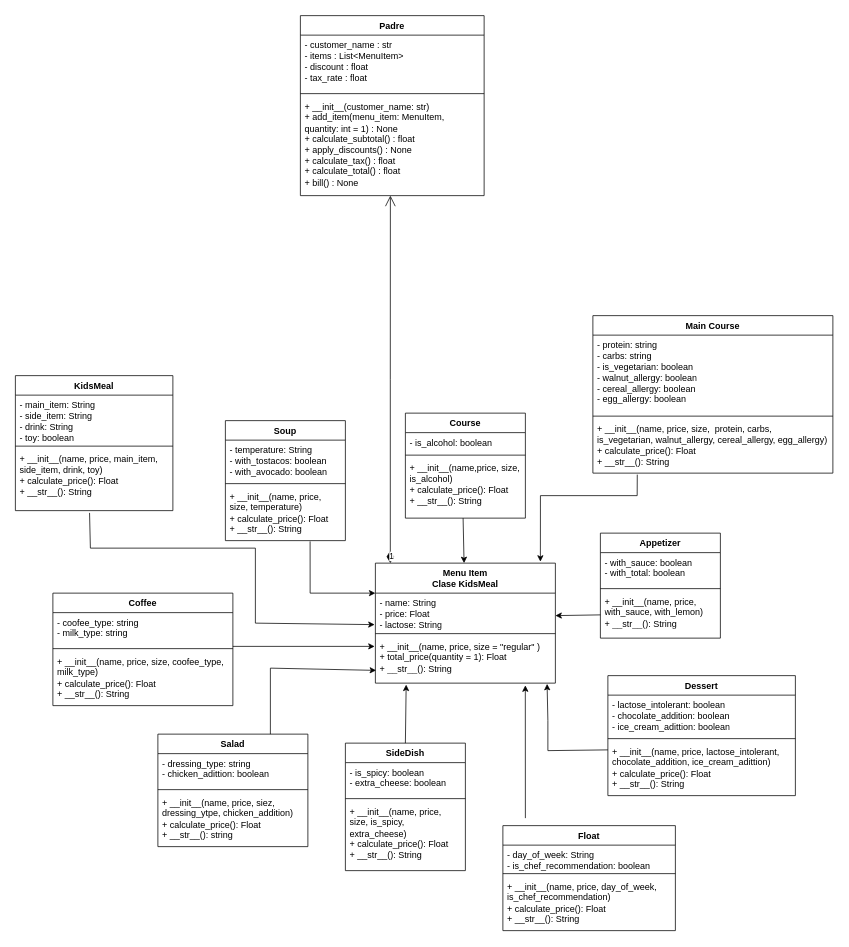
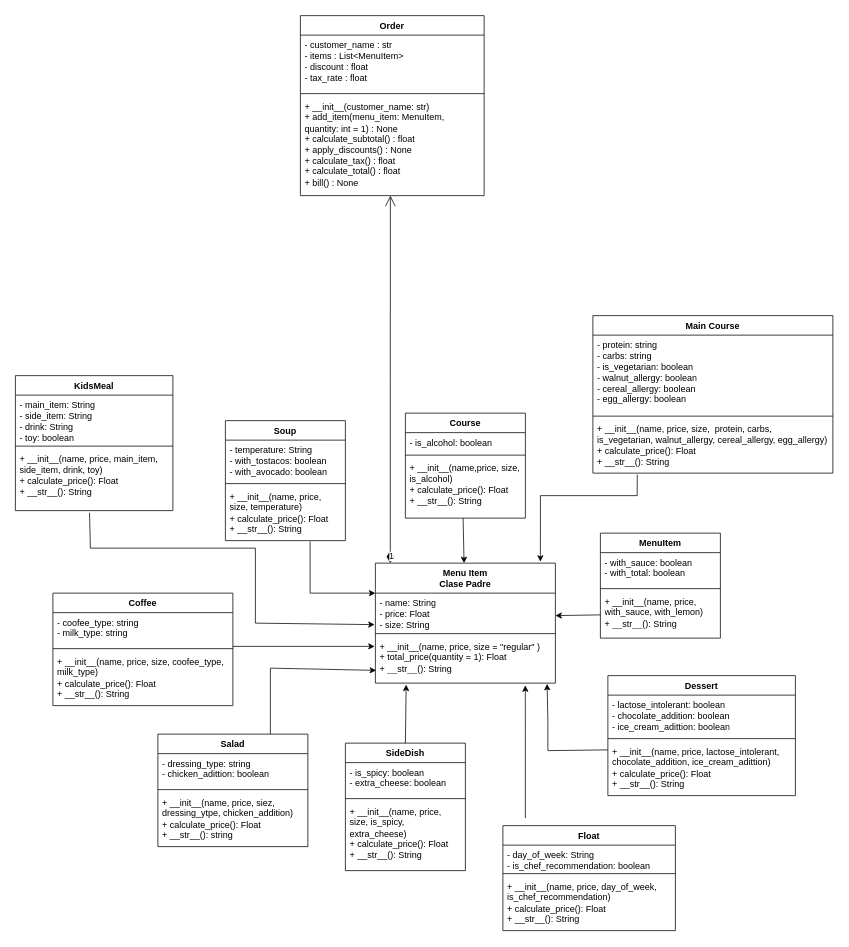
- <mxCell id="57" value="Padre" style="swimlane;fontStyle=1;align=center;verticalAlign=top;childLayout=stackLayout;horizontal=1;startSize=26;horizontalStack=0;resizeParent=1;resizeParentMax=0;resizeLast=0;collapsible=1;marginBottom=0;whiteSpace=wrap;html=1;" vertex="1" parent="1"><mxGeometry x="400" y="20" width="245" height="240" as="geometry" /></mxCell>
+ <mxCell id="57" value="Order" style="swimlane;fontStyle=1;align=center;verticalAlign=top;childLayout=stackLayout;horizontal=1;startSize=26;horizontalStack=0;resizeParent=1;resizeParentMax=0;resizeLast=0;collapsible=1;marginBottom=0;whiteSpace=wrap;html=1;" vertex="1" parent="1"><mxGeometry x="400" y="20" width="245" height="240" as="geometry" /></mxCell>
- <mxCell id="11" value="Appetizer" style="swimlane;fontStyle=1;align=center;verticalAlign=top;childLayout=stackLayout;horizontal=1;startSize=26;horizontalStack=0;resizeParent=1;resizeParentMax=0;resizeLast=0;collapsible=1;marginBottom=0;whiteSpace=wrap;html=1;" vertex="1" parent="1"><mxGeometry x="800" y="710" width="160" height="140" as="geometry" /></mxCell>
+ <mxCell id="11" value="MenuItem" style="swimlane;fontStyle=1;align=center;verticalAlign=top;childLayout=stackLayout;horizontal=1;startSize=26;horizontalStack=0;resizeParent=1;resizeParentMax=0;resizeLast=0;collapsible=1;marginBottom=0;whiteSpace=wrap;html=1;" vertex="1" parent="1"><mxGeometry x="800" y="710" width="160" height="140" as="geometry" /></mxCell>
- <mxCell id="2" value="&lt;div&gt;Menu Item&lt;/div&gt;&lt;div&gt;Clase KidsMeal&lt;/div&gt;" style="swimlane;fontStyle=1;align=center;verticalAlign=top;childLayout=stackLayout;horizontal=1;startSize=40;horizontalStack=0;resizeParent=1;resizeParentMax=0;resizeLast=0;collapsible=1;marginBottom=0;whiteSpace=wrap;html=1;" vertex="1" parent="1"><mxGeometry x="500" y="750" width="240" height="160" as="geometry" /></mxCell>
+ <mxCell id="2" value="&lt;div&gt;Menu Item&lt;/div&gt;&lt;div&gt;Clase Padre&lt;/div&gt;" style="swimlane;fontStyle=1;align=center;verticalAlign=top;childLayout=stackLayout;horizontal=1;startSize=40;horizontalStack=0;resizeParent=1;resizeParentMax=0;resizeLast=0;collapsible=1;marginBottom=0;whiteSpace=wrap;html=1;" vertex="1" parent="1"><mxGeometry x="500" y="750" width="240" height="160" as="geometry" /></mxCell>
- <mxCell id="3" value="&lt;div&gt;- name: String&lt;/div&gt;&lt;div&gt;- price: Float&lt;/div&gt;&lt;div&gt;- lactose: String&lt;/div&gt;" style="text;strokeColor=none;fillColor=none;align=left;verticalAlign=top;spacingLeft=4;spacingRight=4;overflow=hidden;rotatable=0;points=[[0,0.5],[1,0.5]];portConstraint=eastwest;whiteSpace=wrap;html=1;" vertex="1" parent="2"><mxGeometry y="40" width="240" height="50" as="geometry" /></mxCell>
+ <mxCell id="3" value="&lt;div&gt;- name: String&lt;/div&gt;&lt;div&gt;- price: Float&lt;/div&gt;&lt;div&gt;- size: String&lt;/div&gt;" style="text;strokeColor=none;fillColor=none;align=left;verticalAlign=top;spacingLeft=4;spacingRight=4;overflow=hidden;rotatable=0;points=[[0,0.5],[1,0.5]];portConstraint=eastwest;whiteSpace=wrap;html=1;" vertex="1" parent="2"><mxGeometry y="40" width="240" height="50" as="geometry" /></mxCell>
